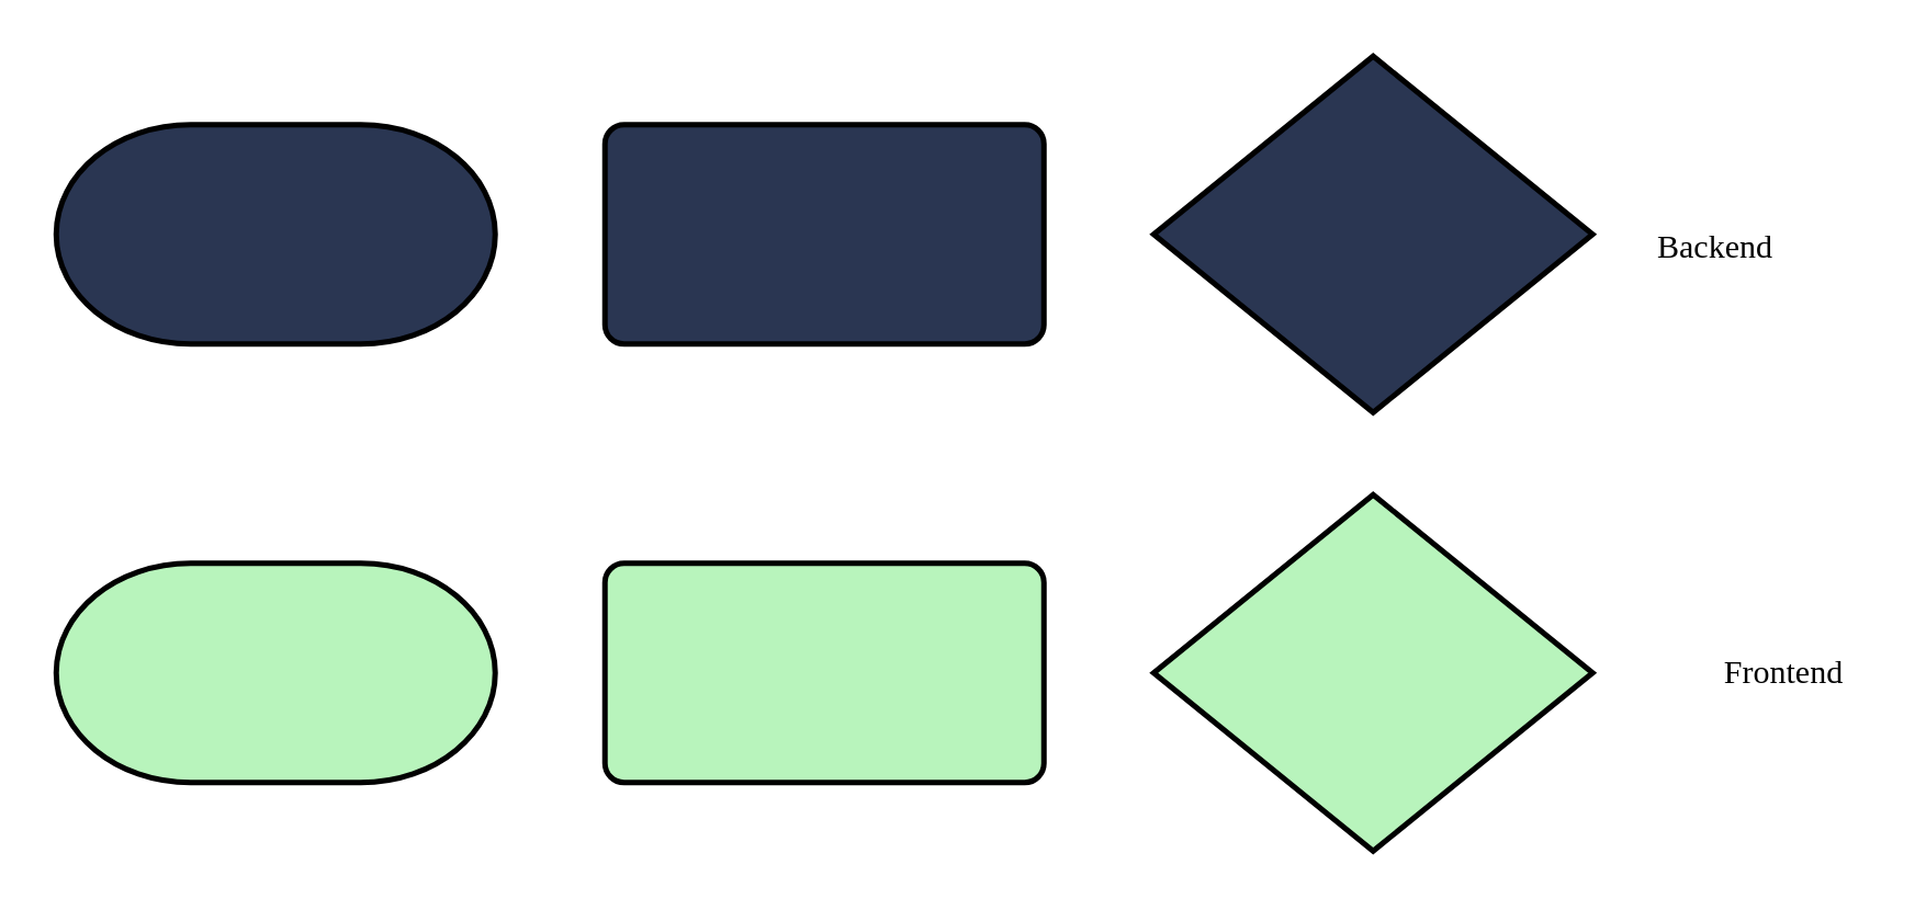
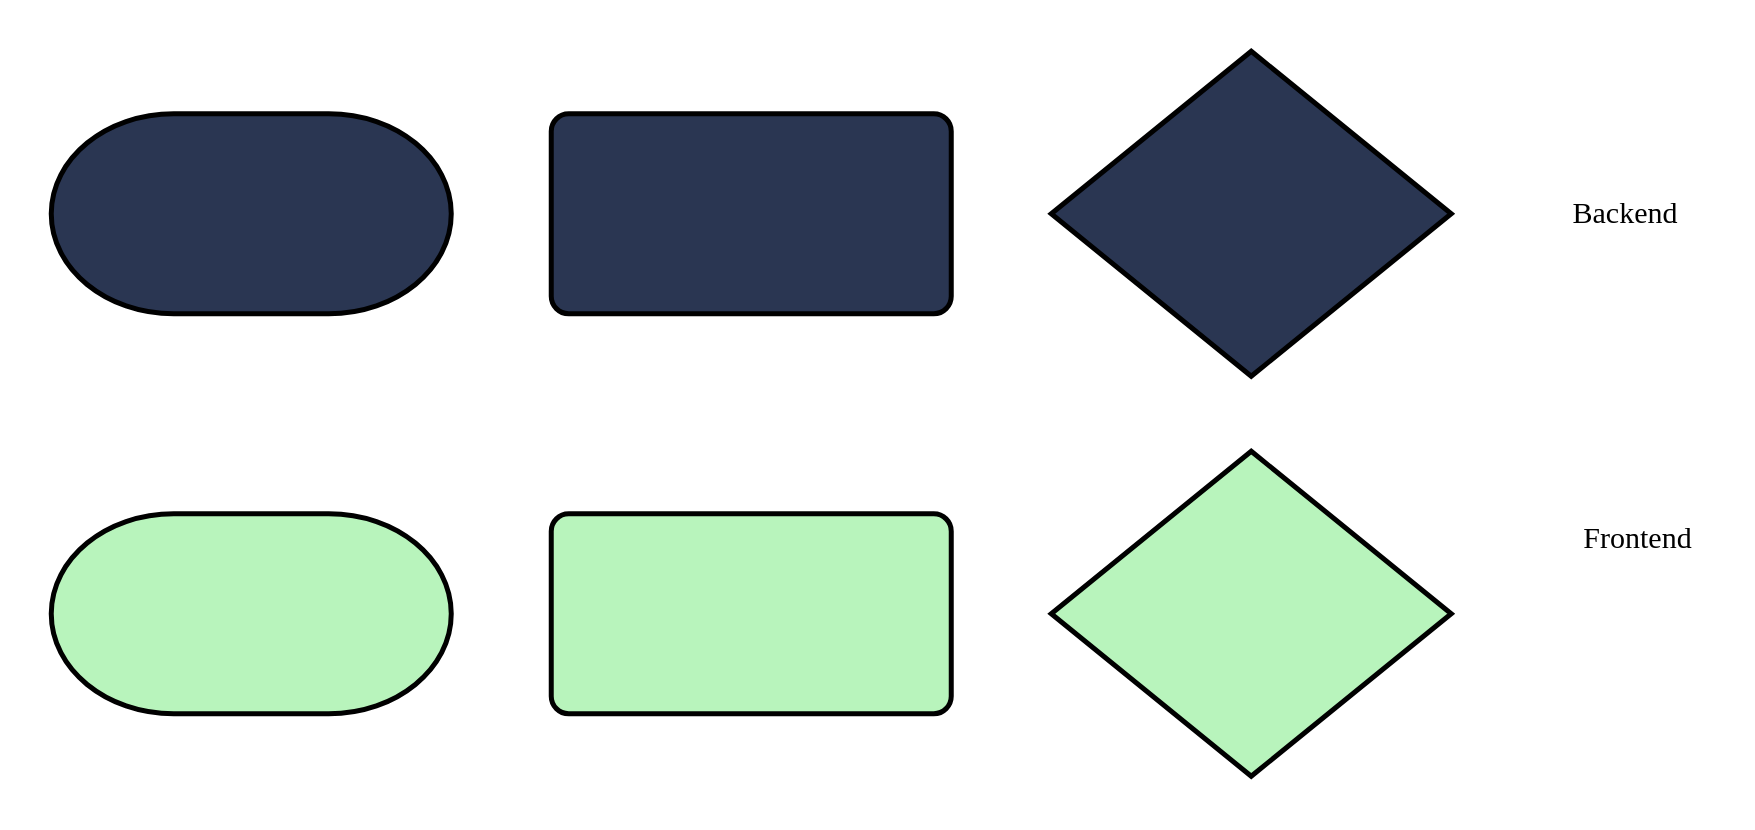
- <mxCell id="8" value="Backend" style="text;html=1;align=center;verticalAlign=middle;whiteSpace=wrap;rounded=0;fontFamily=Poppins;" vertex="1" parent="1"><mxGeometry x="595" y="75" width="60" height="30" as="geometry" /></mxCell>
+ <mxCell id="8" value="Backend" style="text;html=1;align=center;verticalAlign=middle;whiteSpace=wrap;rounded=0;fontFamily=Poppins;" vertex="1" parent="1"><mxGeometry x="620" y="70" width="60" height="30" as="geometry" /></mxCell>
- <mxCell id="9" value="Frontend" style="text;html=1;align=center;verticalAlign=middle;whiteSpace=wrap;rounded=0;fontFamily=Poppins;" vertex="1" parent="1"><mxGeometry x="620" y="230" width="60" height="30" as="geometry" /></mxCell>
+ <mxCell id="9" value="Frontend" style="text;html=1;align=center;verticalAlign=middle;whiteSpace=wrap;rounded=0;fontFamily=Poppins;" vertex="1" parent="1"><mxGeometry x="625" y="200" width="60" height="30" as="geometry" /></mxCell>
